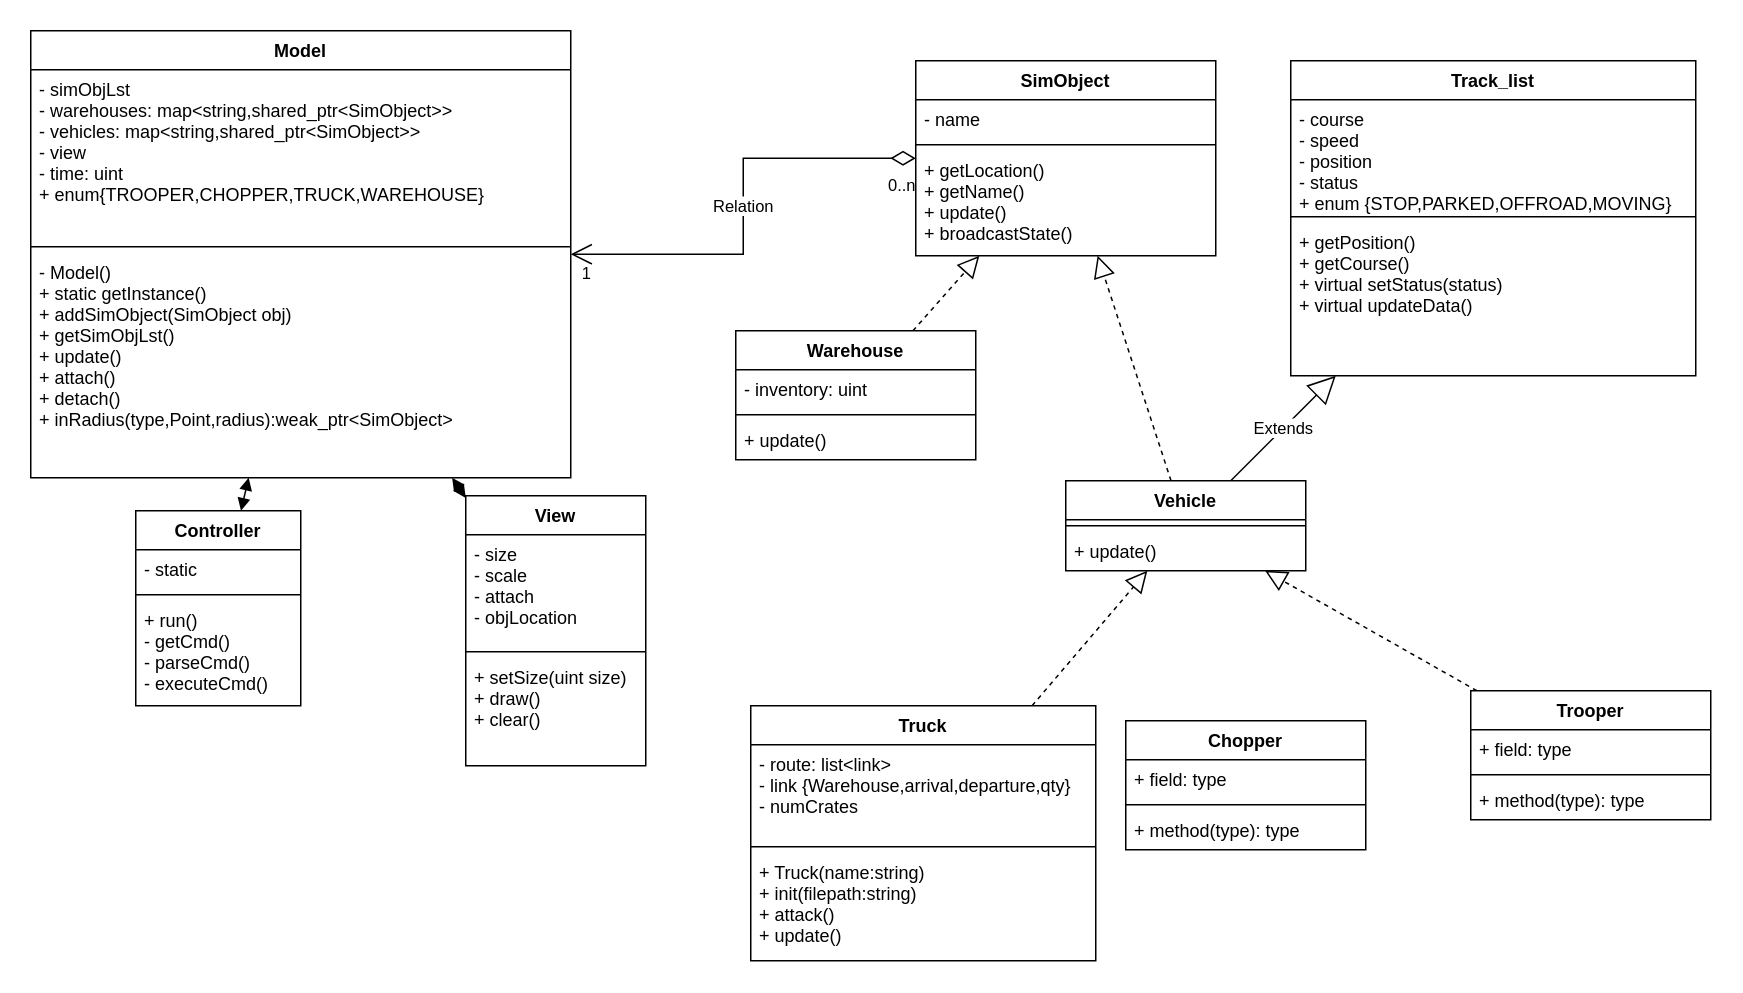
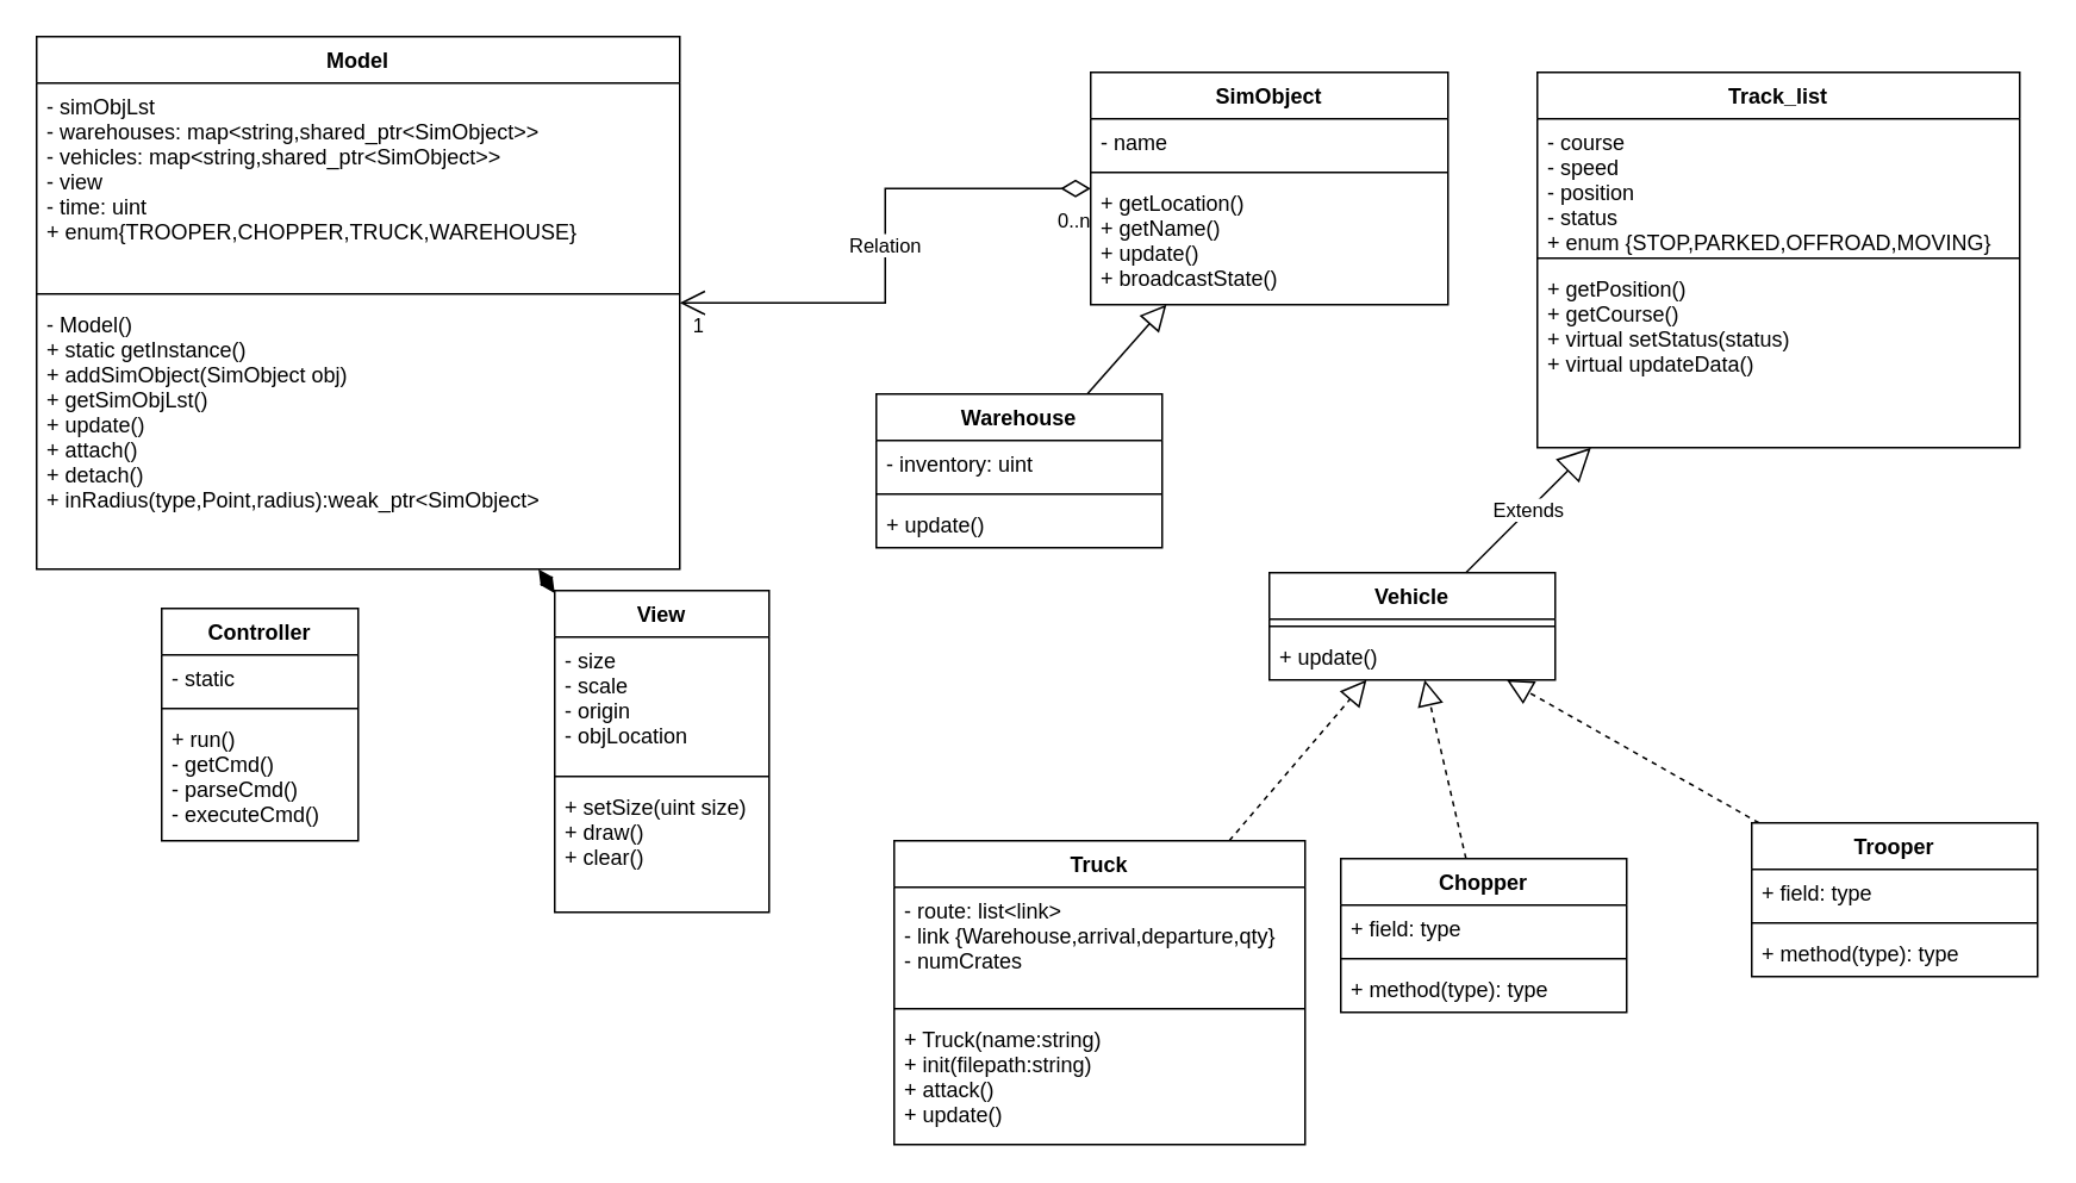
- <mxCell id="23" value="" style="endArrow=block;dashed=1;endFill=0;endSize=12;html=1;rounded=0;" parent="1" source="24" target="16" edge="1"><mxGeometry width="160" relative="1" as="geometry"><mxPoint x="810" y="270" as="sourcePoint" /><mxPoint x="970" y="270" as="targetPoint" /></mxGeometry></mxCell>
+ <mxCell id="23" value="" style="endArrow=block;dashed=0;endFill=0;endSize=12;html=1;rounded=0;" parent="1" source="24" target="16" edge="1"><mxGeometry width="160" relative="1" as="geometry"><mxPoint x="810" y="270" as="sourcePoint" /><mxPoint x="970" y="270" as="targetPoint" /></mxGeometry></mxCell>
- <mxCell id="28" value="" style="endArrow=block;dashed=1;endFill=0;endSize=12;html=1;rounded=0;" parent="1" source="29" target="16" edge="1"><mxGeometry width="160" relative="1" as="geometry"><mxPoint x="1000" y="290" as="sourcePoint" /><mxPoint x="970" y="270" as="targetPoint" /></mxGeometry></mxCell>
- <mxCell id="6" value="" style="endArrow=block;startArrow=block;endFill=1;startFill=1;html=1;rounded=0;" parent="1" source="2" target="7" edge="1"><mxGeometry width="160" relative="1" as="geometry"><mxPoint x="500" y="150" as="sourcePoint" /><mxPoint x="410" y="310" as="targetPoint" /></mxGeometry></mxCell>
- <mxCell id="13" value="- size&#10;- scale&#10;- attach&#10;- objLocation" style="text;strokeColor=none;fillColor=none;align=left;verticalAlign=top;spacingLeft=4;spacingRight=4;overflow=hidden;rotatable=0;points=[[0,0.5],[1,0.5]];portConstraint=eastwest;" parent="12" vertex="1"><mxGeometry y="26" width="120" height="74" as="geometry" /></mxCell>
+ <mxCell id="13" value="- size&#10;- scale&#10;- origin&#10;- objLocation" style="text;strokeColor=none;fillColor=none;align=left;verticalAlign=top;spacingLeft=4;spacingRight=4;overflow=hidden;rotatable=0;points=[[0,0.5],[1,0.5]];portConstraint=eastwest;" parent="12" vertex="1"><mxGeometry y="26" width="120" height="74" as="geometry" /></mxCell>
+ <mxCell id="38" value="" style="endArrow=block;dashed=1;endFill=0;endSize=12;html=1;rounded=0;" parent="1" source="48" target="29" edge="1"><mxGeometry width="160" relative="1" as="geometry"><mxPoint x="790" y="470" as="sourcePoint" /><mxPoint x="975" y="386" as="targetPoint" /></mxGeometry></mxCell>
